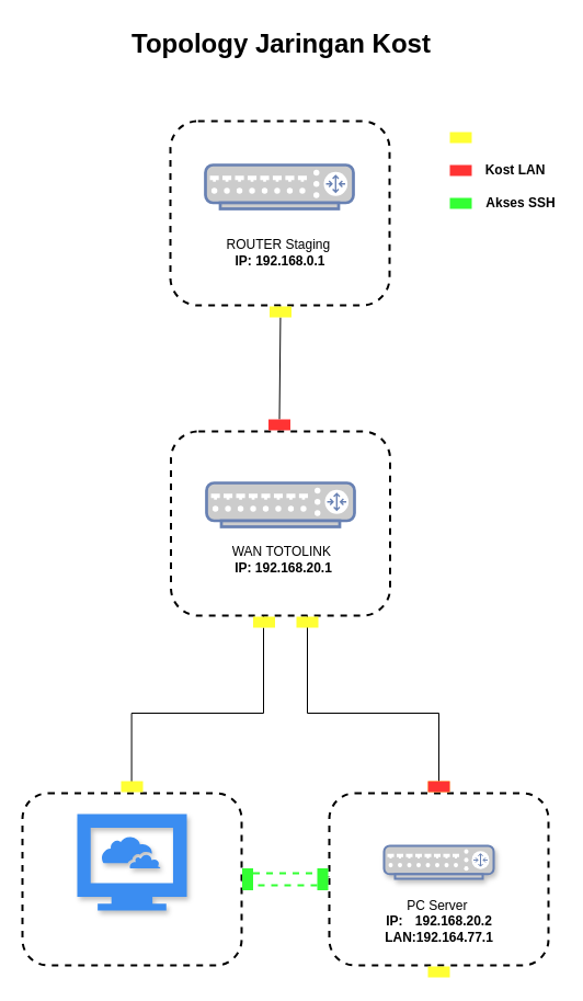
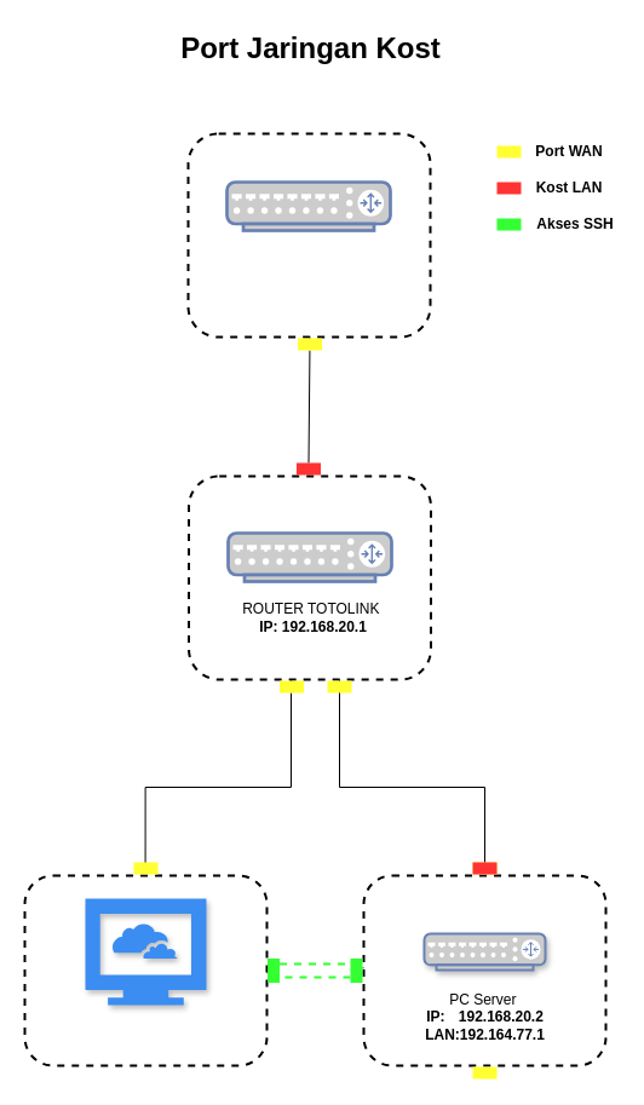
- <mxCell id="22" value="Topology Jaringan Kost" style="text;strokeColor=none;fillColor=none;html=1;fontSize=24;fontStyle=1;verticalAlign=middle;align=center;" vertex="1" parent="1"><mxGeometry x="112.75" y="20" width="285.5" height="40" as="geometry" /></mxCell>
+ <mxCell id="22" value="Port Jaringan Kost" style="text;strokeColor=none;fillColor=none;html=1;fontSize=24;fontStyle=1;verticalAlign=middle;align=center;" vertex="1" parent="1"><mxGeometry x="112.75" y="20" width="285.5" height="40" as="geometry" /></mxCell>
+ <mxCell id="35" value="&lt;b&gt;Port WAN&lt;/b&gt;" style="text;strokeColor=none;align=center;fillColor=none;html=1;verticalAlign=middle;whiteSpace=wrap;rounded=0;" vertex="1" parent="1"><mxGeometry x="440" y="110" width="60" height="30" as="geometry" /></mxCell>
- <mxCell id="21" value="ROUTER Staging&amp;nbsp;&lt;div&gt;&lt;b&gt;IP: 192.168.0.1&lt;/b&gt;&lt;/div&gt;" style="text;html=1;align=center;verticalAlign=middle;resizable=0;points=[];autosize=1;strokeColor=none;fillColor=none;" vertex="1" parent="1"><mxGeometry x="194.5" y="210" width="120" height="40" as="geometry" /></mxCell>
- <mxCell id="19" value="WAN TOTOLINK&amp;nbsp;&lt;div&gt;&lt;b&gt;IP: 192.168.20.1&lt;/b&gt;&lt;/div&gt;" style="text;html=1;align=center;verticalAlign=middle;resizable=0;points=[];autosize=1;strokeColor=none;fillColor=none;" vertex="1" parent="1"><mxGeometry x="188" y="490" width="140" height="40" as="geometry" /></mxCell>
+ <mxCell id="19" value="ROUTER TOTOLINK&amp;nbsp;&lt;div&gt;&lt;b&gt;IP: 192.168.20.1&lt;/b&gt;&lt;/div&gt;" style="text;html=1;align=center;verticalAlign=middle;resizable=0;points=[];autosize=1;strokeColor=none;fillColor=none;" vertex="1" parent="1"><mxGeometry x="188" y="490" width="140" height="40" as="geometry" /></mxCell>
